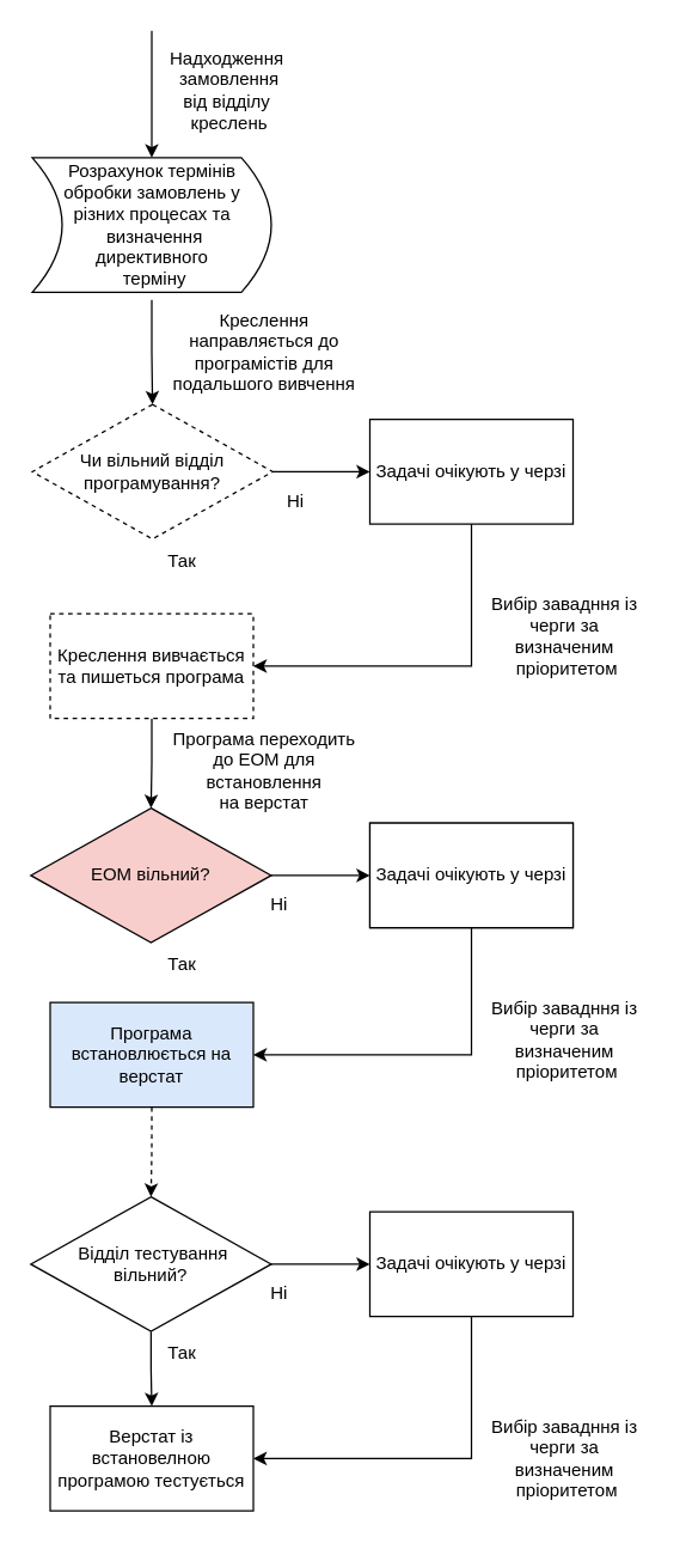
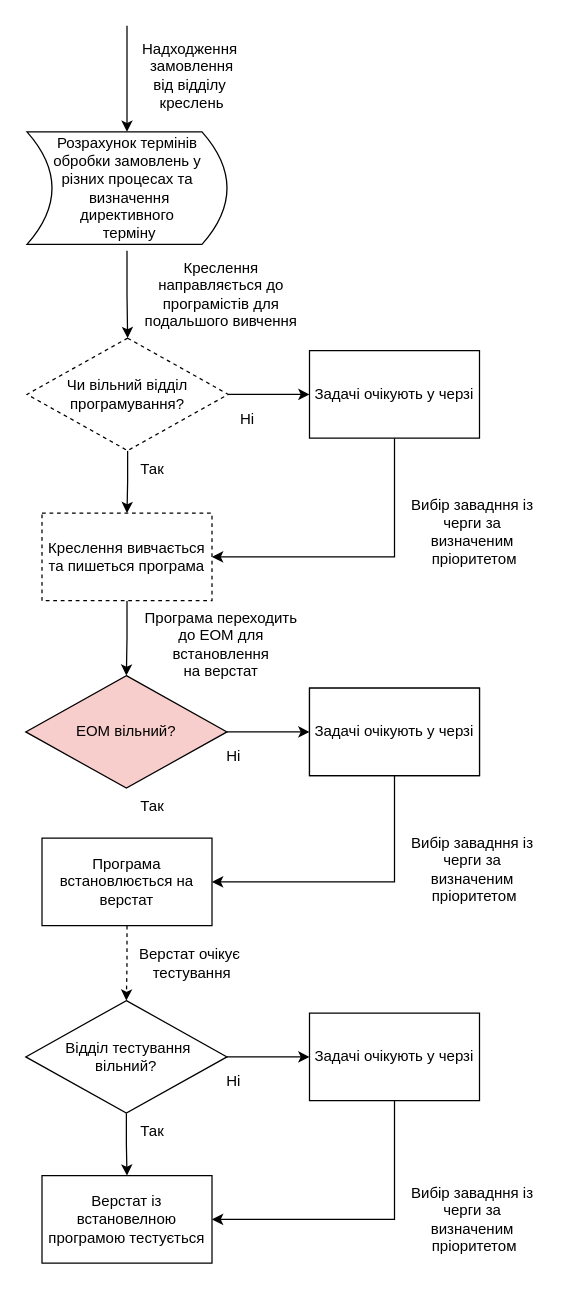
+ <mxCell id="7" style="edgeStyle=orthogonalEdgeStyle;rounded=0;orthogonalLoop=1;jettySize=auto;html=1;entryX=0.5;entryY=0;entryDx=0;entryDy=0;" edge="1" parent="1" source="9" target="12"><mxGeometry relative="1" as="geometry" /></mxCell>
- <mxCell id="23" value="Програма встановлюється на верстат" style="rounded=0;whiteSpace=wrap;html=1;fillColor=#dae8fc;" vertex="1" parent="1"><mxGeometry x="33" y="670" width="136" height="70" as="geometry" /></mxCell>
+ <mxCell id="23" value="Програма встановлюється на верстат" style="rounded=0;whiteSpace=wrap;html=1;" vertex="1" parent="1"><mxGeometry x="33" y="670" width="136" height="70" as="geometry" /></mxCell>
+ <mxCell id="31" value="Верстат очікує&lt;br&gt;&amp;nbsp;тестування" style="text;html=1;align=center;verticalAlign=middle;resizable=0;points=[];autosize=1;strokeColor=none;fillColor=none;" vertex="1" parent="1"><mxGeometry x="101" y="750" width="100" height="40" as="geometry" /></mxCell>
